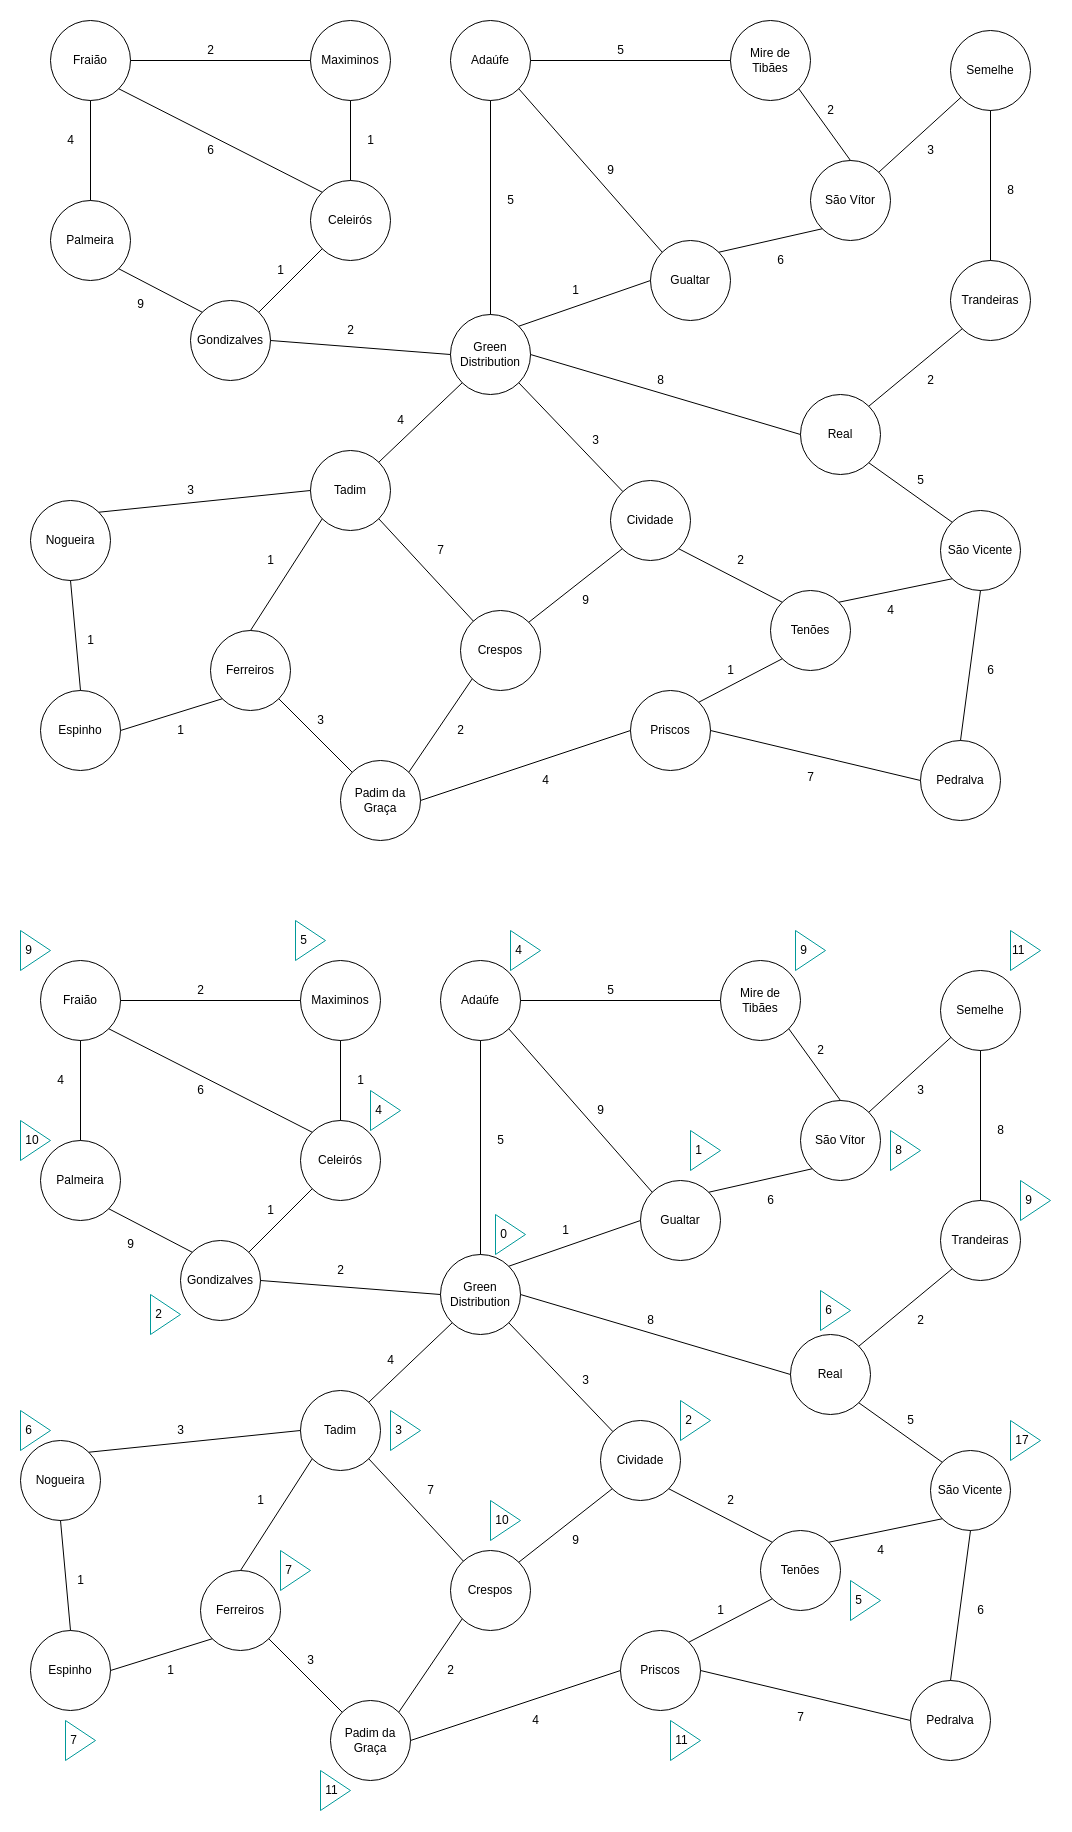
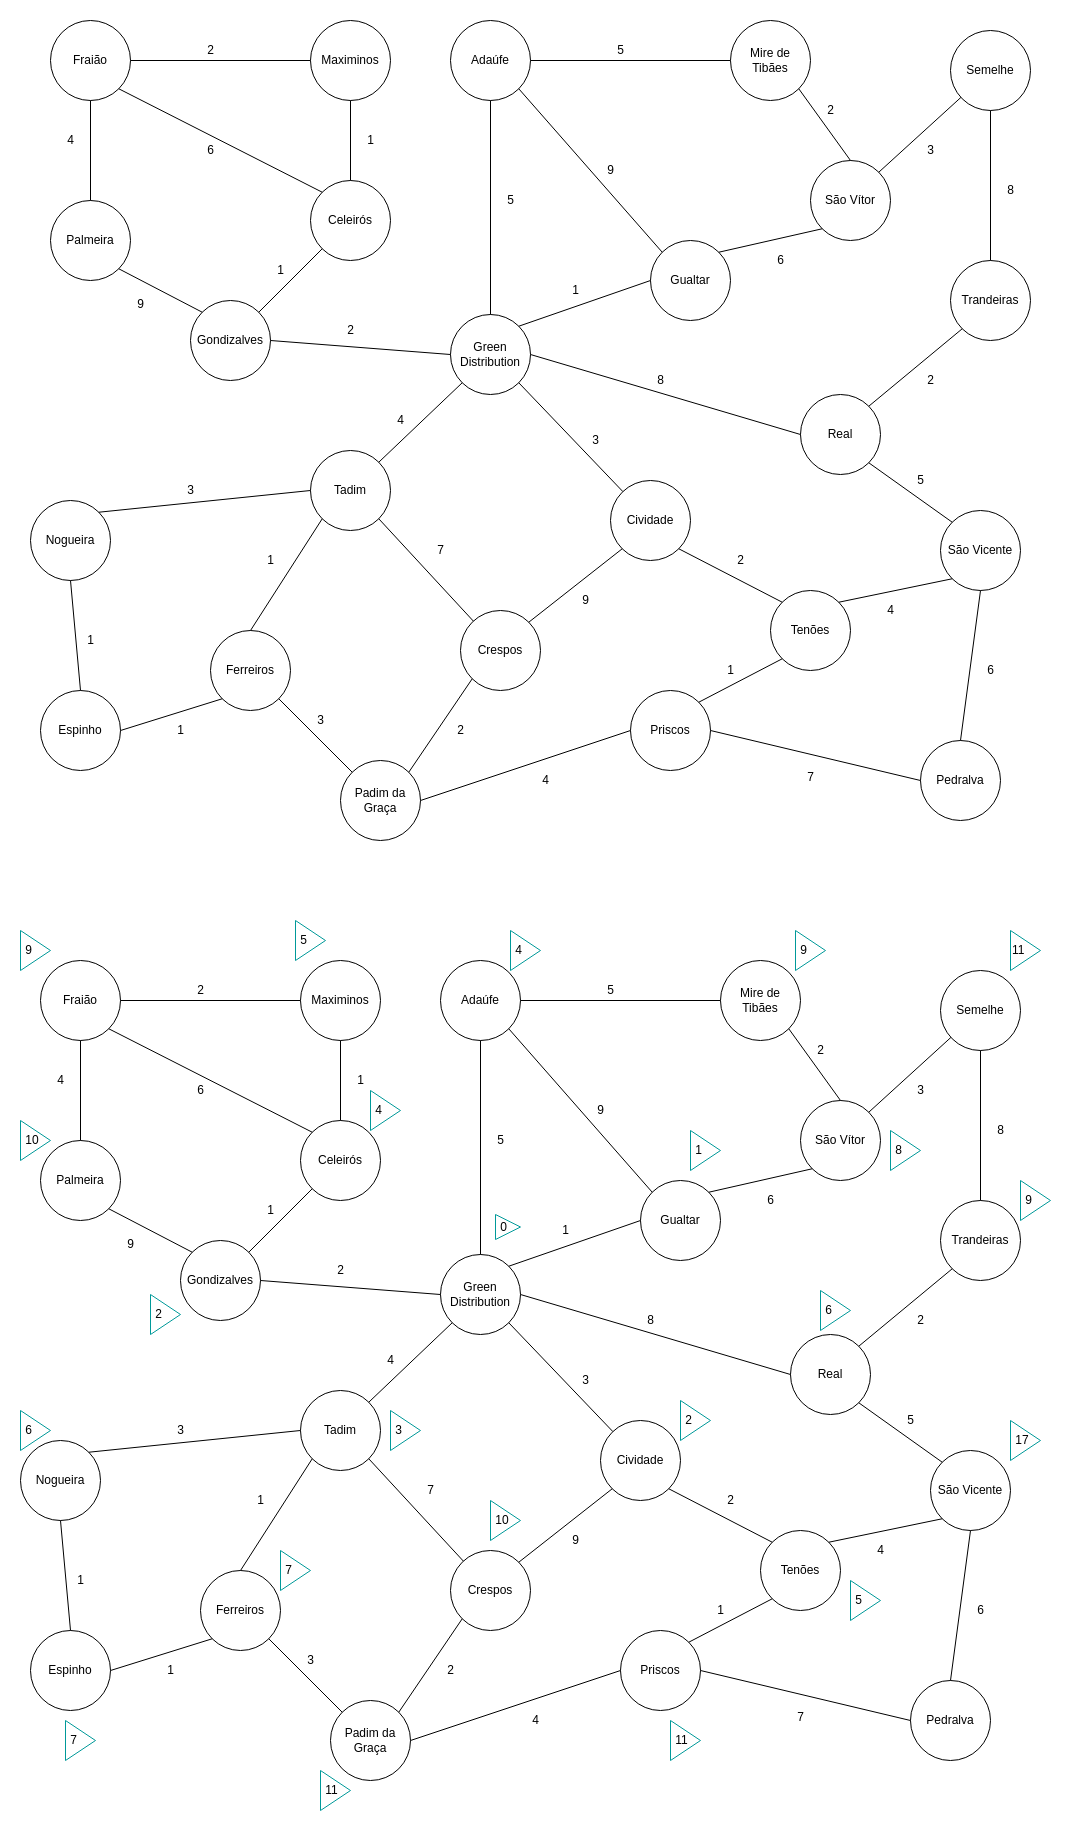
- <mxCell id="208" value="&amp;nbsp;0" style="triangle;whiteSpace=wrap;html=1;strokeColor=#009999;fillColor=#FFFFFF;align=left;" vertex="1" parent="1"><mxGeometry x="495" y="1214" width="30" height="40" as="geometry" /></mxCell>
+ <mxCell id="208" value="&amp;nbsp;0" style="triangle;whiteSpace=wrap;html=1;strokeColor=#009999;fillColor=#FFFFFF;align=left;" vertex="1" parent="1"><mxGeometry x="495" y="1214" width="25" height="25" as="geometry" /></mxCell>
